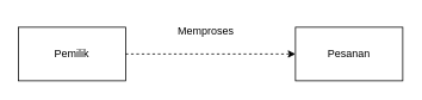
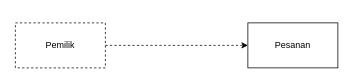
- <mxCell id="5" value="Memproses" style="text;html=1;align=center;verticalAlign=middle;whiteSpace=wrap;rounded=0;" parent="1" vertex="1"><mxGeometry x="200" y="20" width="60" height="30" as="geometry" /></mxCell>
- <mxCell id="2" value="Pemilik" style="rounded=0;whiteSpace=wrap;html=1;" parent="1" vertex="1"><mxGeometry x="20" y="30" width="120" height="60" as="geometry" /></mxCell>
+ <mxCell id="2" value="Pemilik" style="rounded=0;whiteSpace=wrap;html=1;dashed=1;" parent="1" vertex="1"><mxGeometry x="20" y="30" width="120" height="60" as="geometry" /></mxCell>
